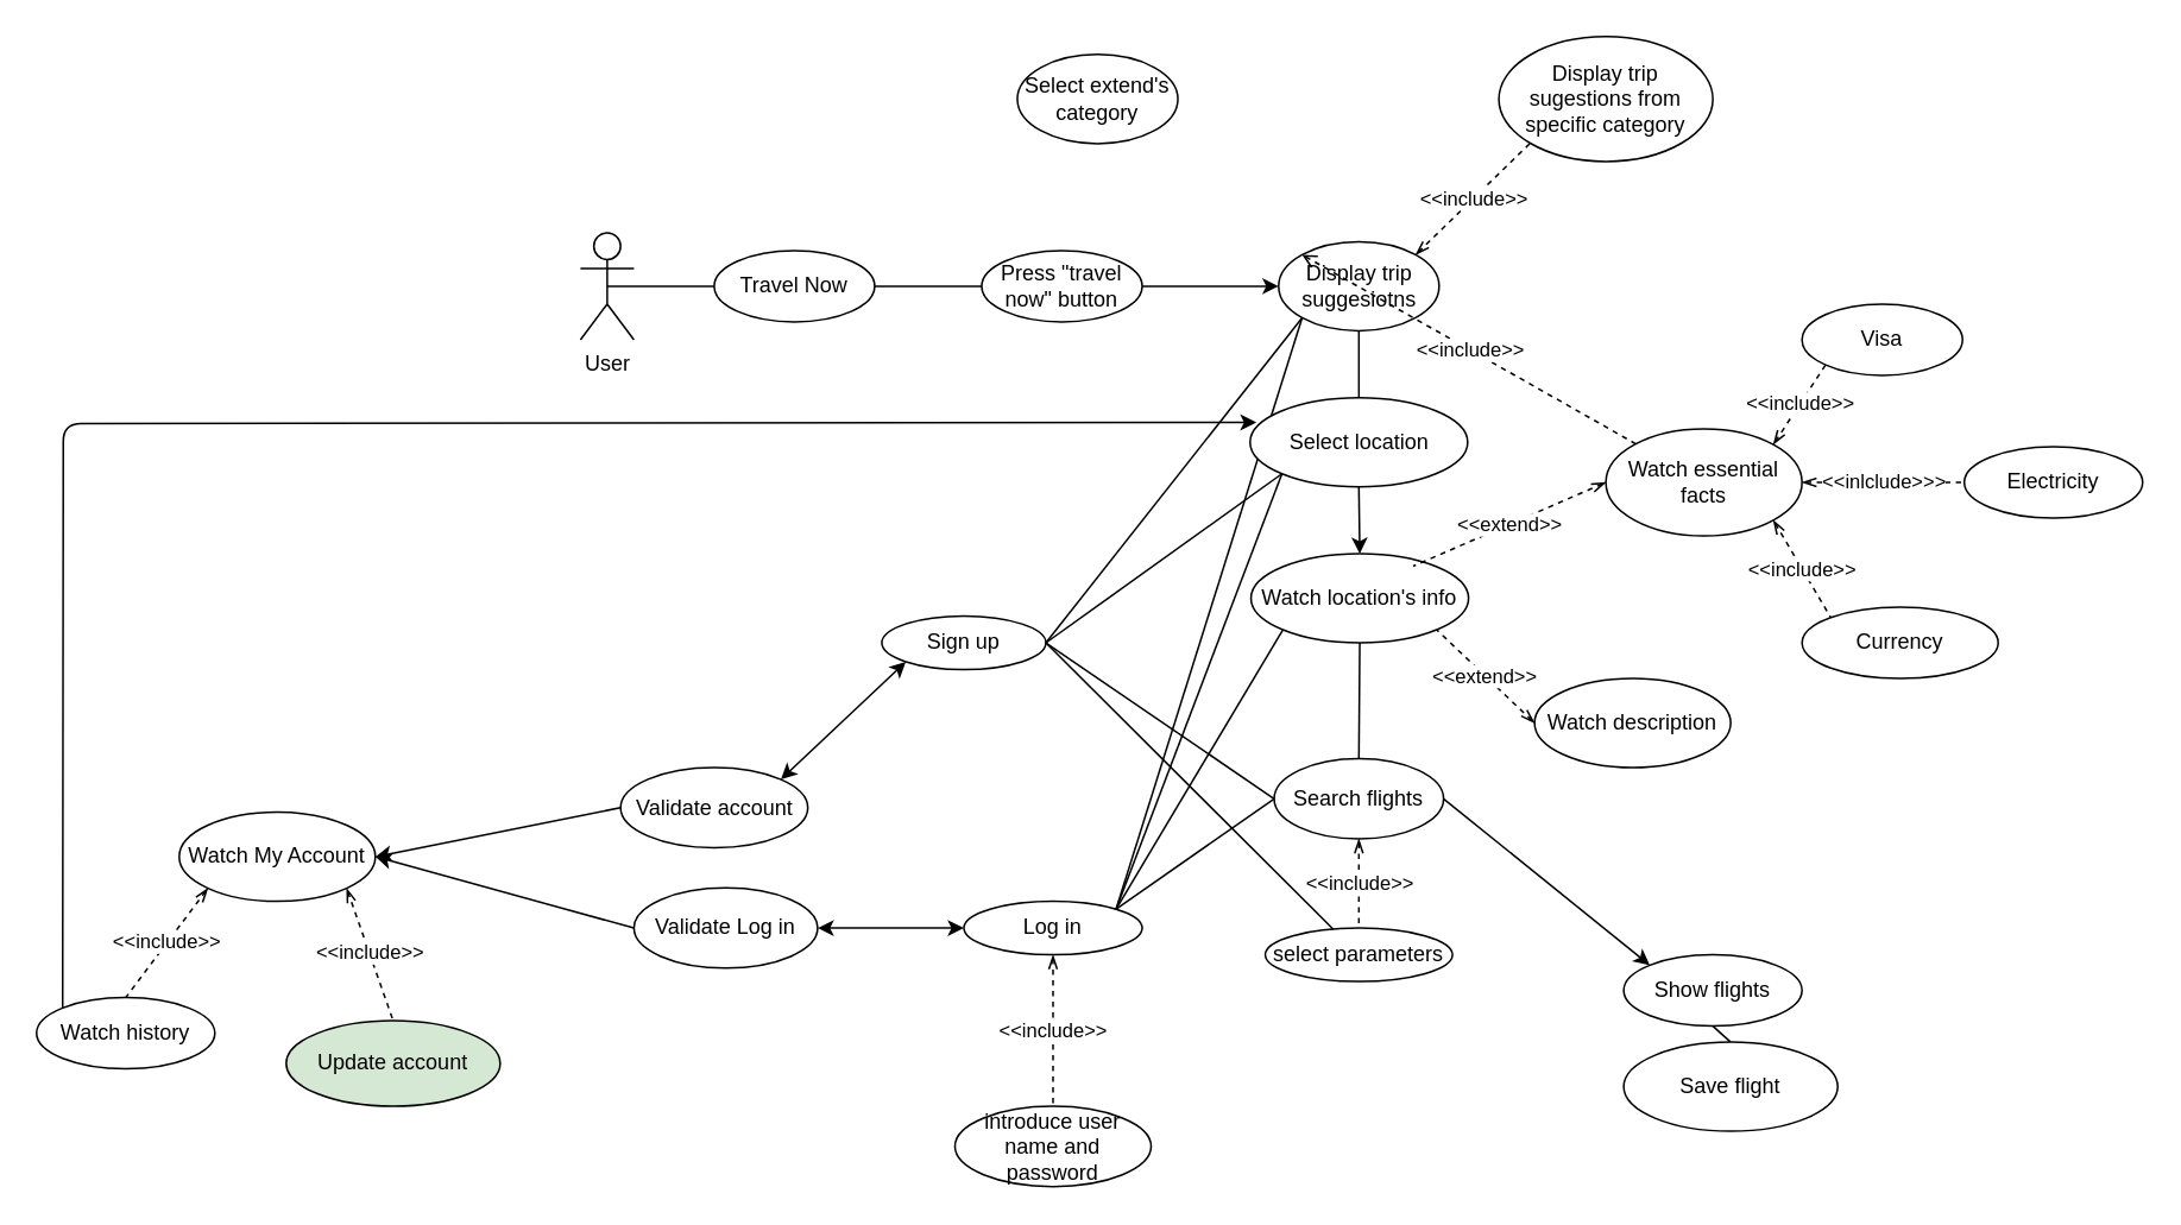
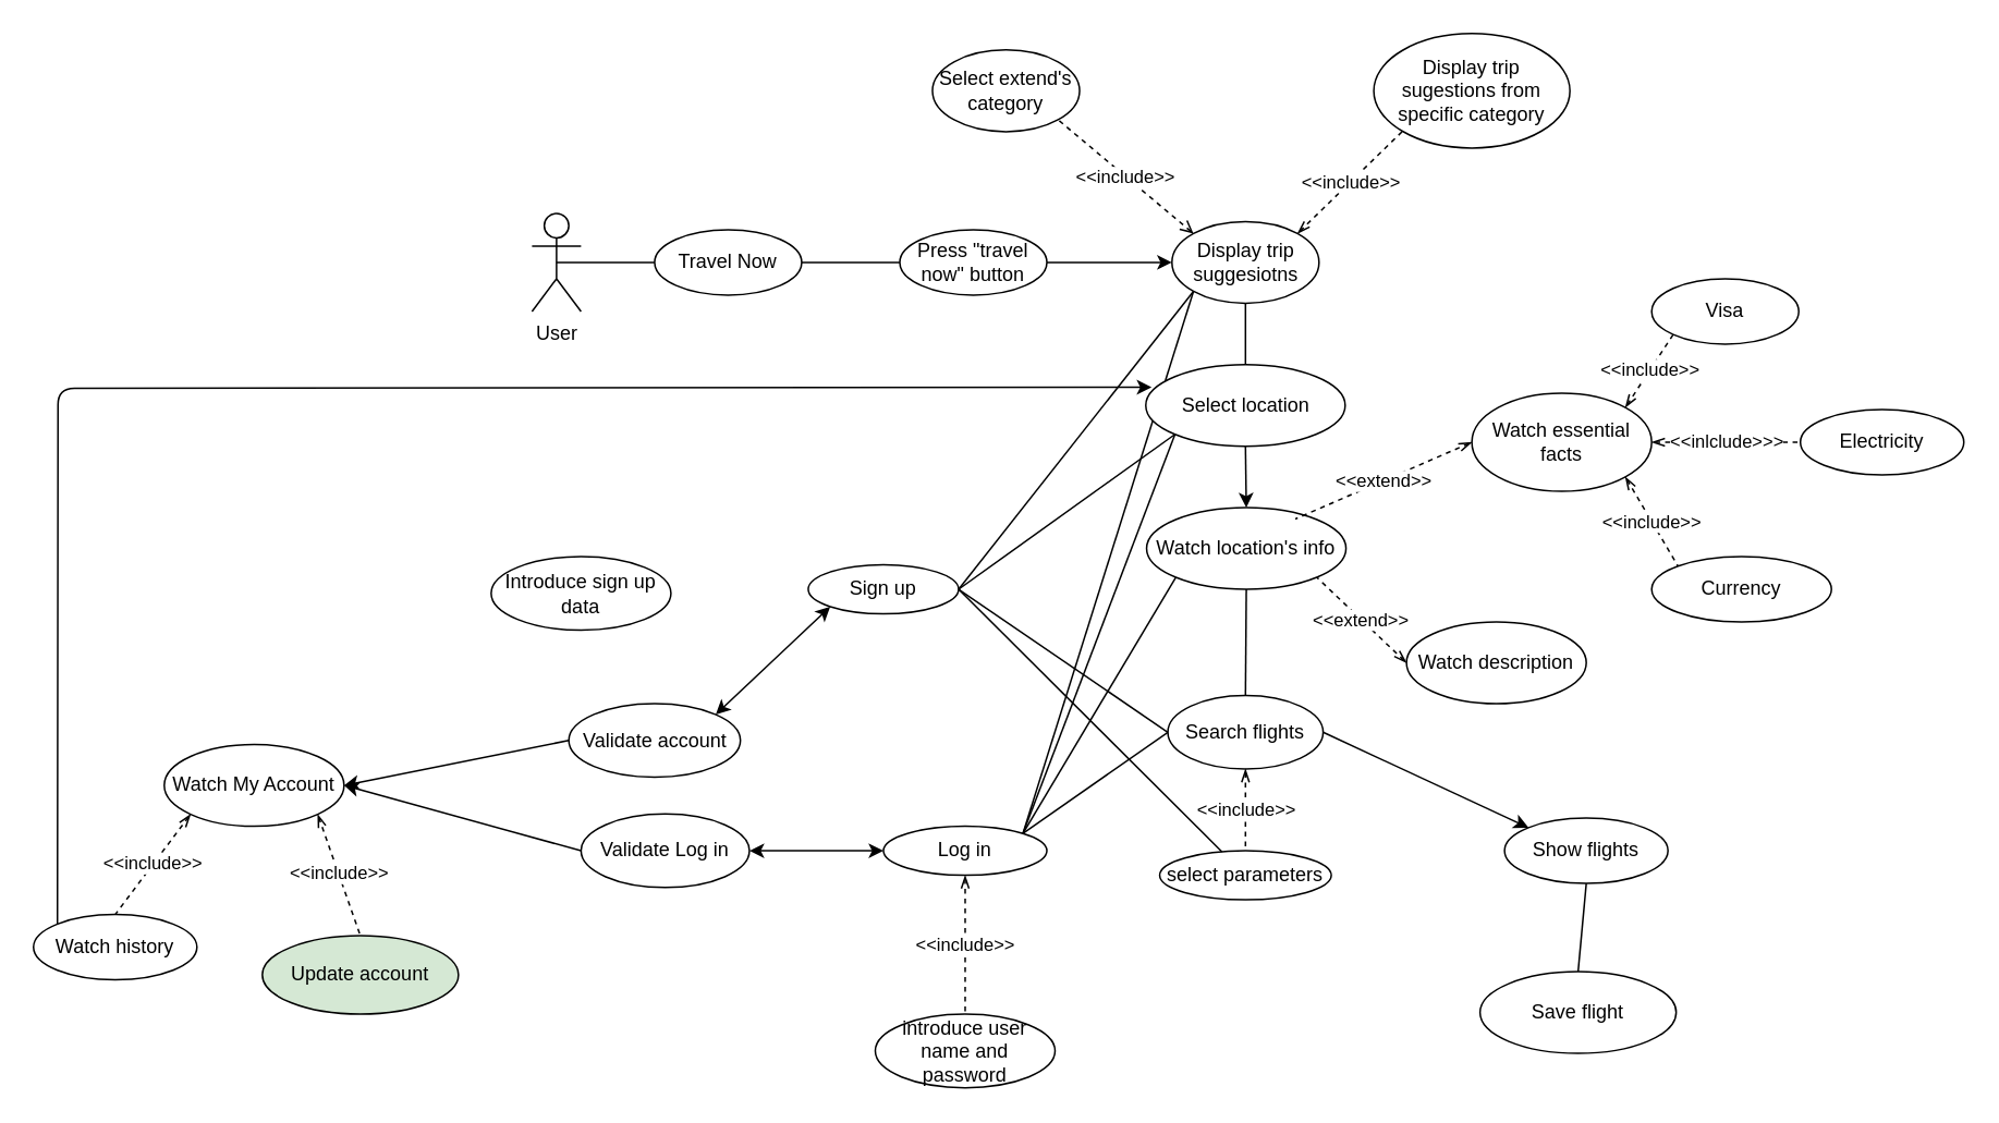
- <mxCell id="9" value="&amp;lt;&amp;lt;include&amp;gt;&amp;gt;" style="endArrow=none;dashed=1;html=1;snapToPoint=0;startArrow=open;startFill=0;exitX=0;exitY=0;exitDx=0;exitDy=0;" parent="1" source="7" target="17" edge="1"><mxGeometry width="50" height="50" relative="1" as="geometry"><mxPoint x="615" y="100" as="sourcePoint" /><mxPoint x="380" y="230" as="targetPoint" /></mxGeometry></mxCell>
+ <mxCell id="9" value="&amp;lt;&amp;lt;include&amp;gt;&amp;gt;" style="endArrow=none;dashed=1;html=1;snapToPoint=0;startArrow=open;startFill=0;entryX=1;entryY=1;entryDx=0;entryDy=0;exitX=0;exitY=0;exitDx=0;exitDy=0;" parent="1" source="7" target="11" edge="1"><mxGeometry width="50" height="50" relative="1" as="geometry"><mxPoint x="615" y="100" as="sourcePoint" /><mxPoint x="380" y="230" as="targetPoint" /></mxGeometry></mxCell>
+ <mxCell id="42" value="Introduce sign up data" style="ellipse;whiteSpace=wrap;html=1;" parent="1" vertex="1"><mxGeometry x="300" y="340" width="110" height="45" as="geometry" /></mxCell>
- <mxCell id="30" value="Show flights" style="ellipse;whiteSpace=wrap;html=1;" parent="1" vertex="1"><mxGeometry x="910" y="535" width="100" height="40" as="geometry" /></mxCell>
+ <mxCell id="30" value="Show flights" style="ellipse;whiteSpace=wrap;html=1;" parent="1" vertex="1"><mxGeometry x="920" y="500" width="100" height="40" as="geometry" /></mxCell>
- <mxCell id="49" value="Save flight" style="ellipse;whiteSpace=wrap;html=1;" parent="1" vertex="1"><mxGeometry x="910" y="584" width="120" height="50" as="geometry" /></mxCell>
+ <mxCell id="49" value="Save flight" style="ellipse;whiteSpace=wrap;html=1;" parent="1" vertex="1"><mxGeometry x="905" y="594" width="120" height="50" as="geometry" /></mxCell>
